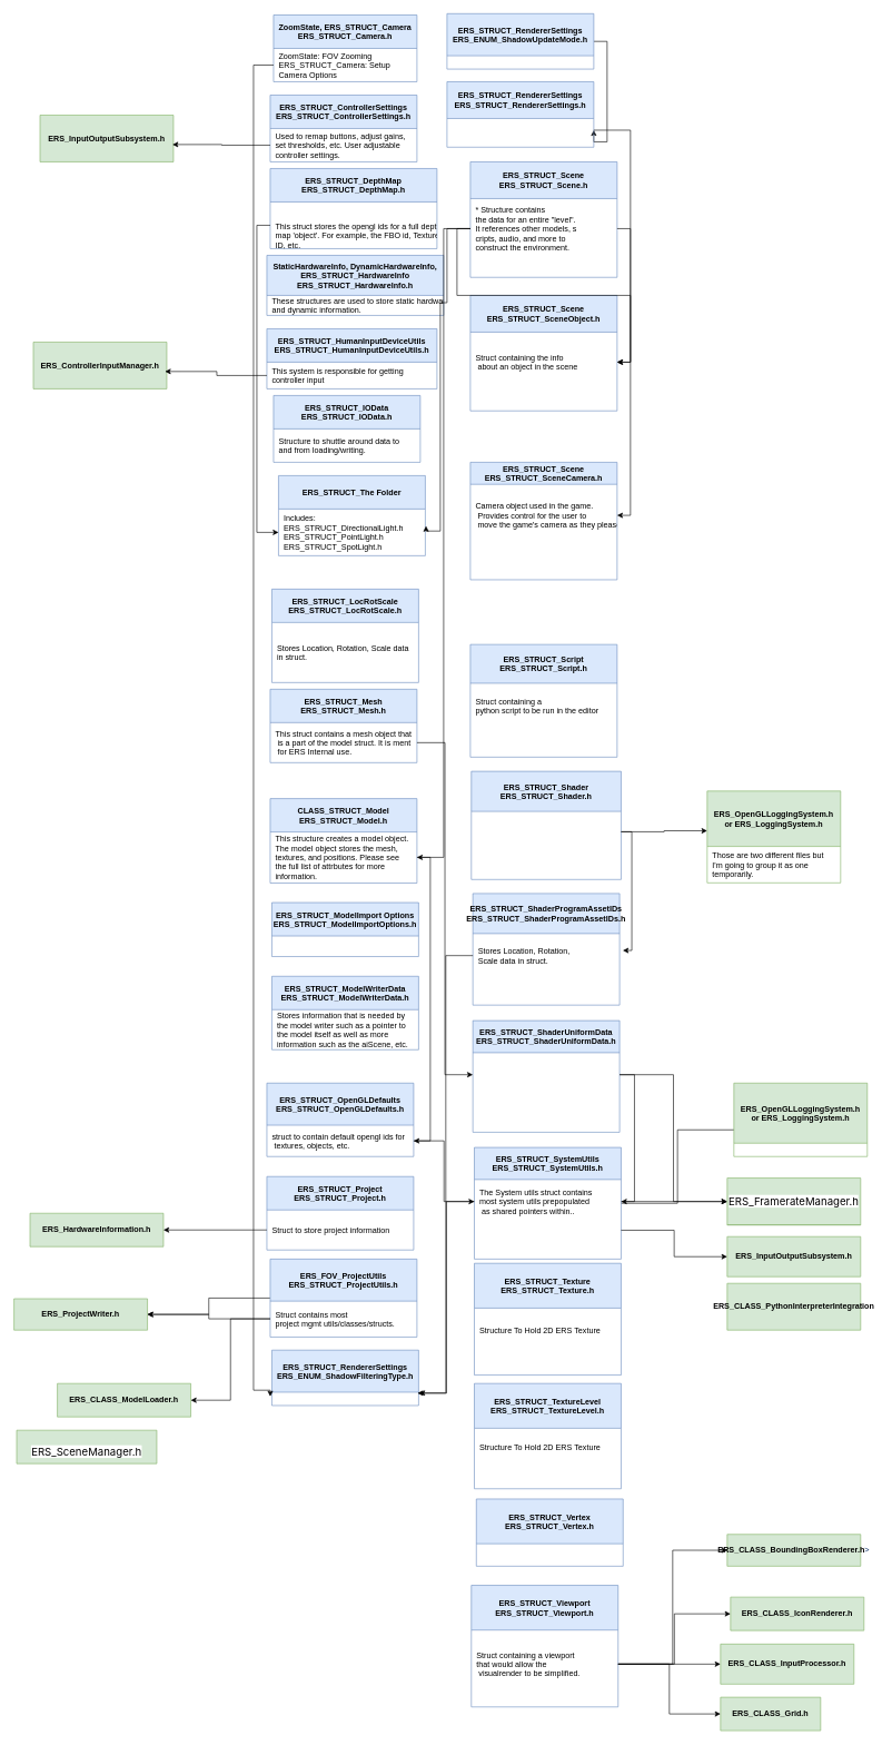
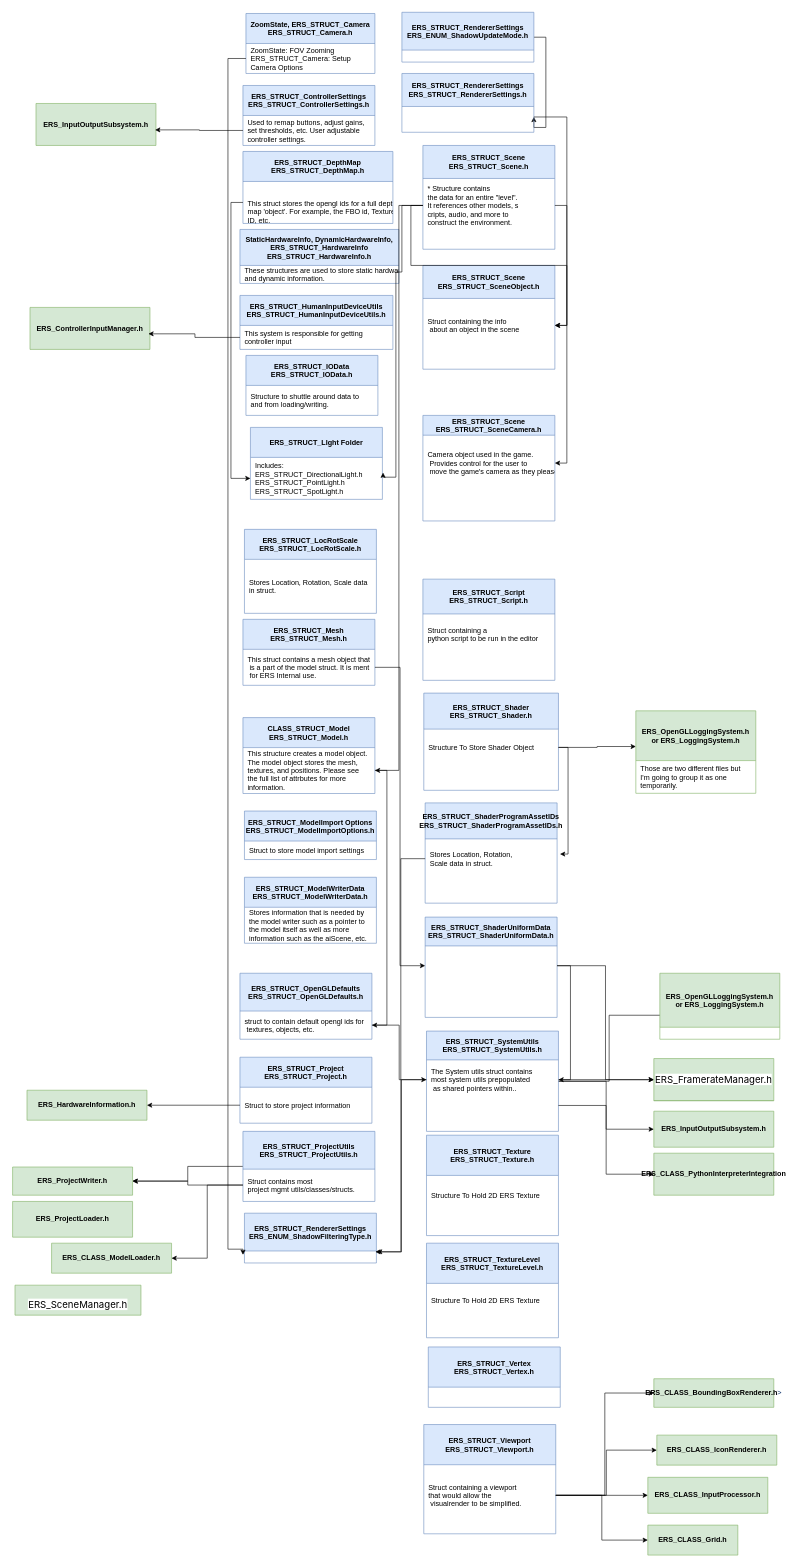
- <mxCell id="20" value="ERS_STRUCT_The Folder" style="shape=table;startSize=50;container=1;collapsible=1;childLayout=tableLayout;fixedRows=1;rowLines=0;fontStyle=1;align=center;resizeLast=1;fillColor=#dae8fc;strokeColor=#6c8ebf;" vertex="1" parent="1"><mxGeometry x="416.5" y="712" width="220" height="120" as="geometry" /></mxCell>
+ <mxCell id="20" value="ERS_STRUCT_LIght Folder" style="shape=table;startSize=50;container=1;collapsible=1;childLayout=tableLayout;fixedRows=1;rowLines=0;fontStyle=1;align=center;resizeLast=1;fillColor=#dae8fc;strokeColor=#6c8ebf;" vertex="1" parent="1"><mxGeometry x="416.5" y="712" width="220" height="120" as="geometry" /></mxCell>
+ <mxCell id="83" value="Structure To Store Shader Object" style="shape=partialRectangle;overflow=hidden;connectable=0;fillColor=none;top=0;left=0;bottom=0;right=0;align=left;spacingLeft=6;" vertex="1" parent="82"><mxGeometry width="224.5" height="61" as="geometry"><mxRectangle width="224.5" height="61" as="alternateBounds" /></mxGeometry></mxCell>
+ <mxCell id="34" value="Struct to store model import settings" style="shape=partialRectangle;overflow=hidden;connectable=0;fillColor=none;top=0;left=0;bottom=0;right=0;align=left;spacingLeft=6;" vertex="1" parent="33"><mxGeometry width="220" height="30" as="geometry"><mxRectangle width="220" height="30" as="alternateBounds" /></mxGeometry></mxCell>
- <mxCell id="45" value="ERS_FOV_ProjectUtils&#10;ERS_STRUCT_ProjectUtils.h" style="shape=table;startSize=63;container=1;collapsible=1;childLayout=tableLayout;fixedRows=1;rowLines=0;fontStyle=1;align=center;resizeLast=1;fillColor=#dae8fc;strokeColor=#6c8ebf;" vertex="1" parent="1"><mxGeometry x="404" y="1885.59" width="220" height="116.82" as="geometry" /></mxCell>
+ <mxCell id="45" value="ERS_STRUCT_ProjectUtils&#10;ERS_STRUCT_ProjectUtils.h" style="shape=table;startSize=63;container=1;collapsible=1;childLayout=tableLayout;fixedRows=1;rowLines=0;fontStyle=1;align=center;resizeLast=1;fillColor=#dae8fc;strokeColor=#6c8ebf;" vertex="1" parent="1"><mxGeometry x="404" y="1885.59" width="220" height="116.82" as="geometry" /></mxCell>
+ <mxCell id="95" style="edgeStyle=orthogonalEdgeStyle;rounded=0;orthogonalLoop=1;jettySize=auto;html=1;entryX=0;entryY=0.5;entryDx=0;entryDy=0;" edge="1" parent="1" source="97" target="141"><mxGeometry relative="1" as="geometry" /></mxCell>
+ <mxCell id="154" value="ERS_ProjectLoader.h" style="swimlane;whiteSpace=wrap;html=1;startSize=70;fillColor=#d5e8d4;strokeColor=#82b366;" vertex="1" parent="1"><mxGeometry x="20" y="2002.41" width="200" height="59.59" as="geometry" /></mxCell>
